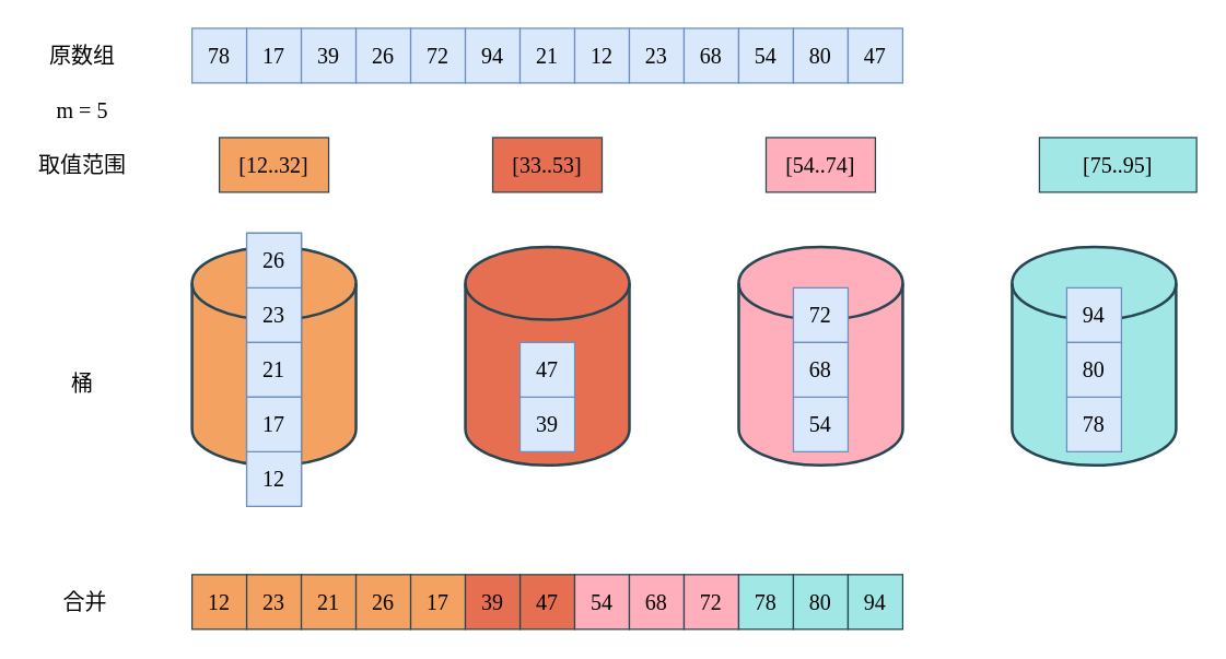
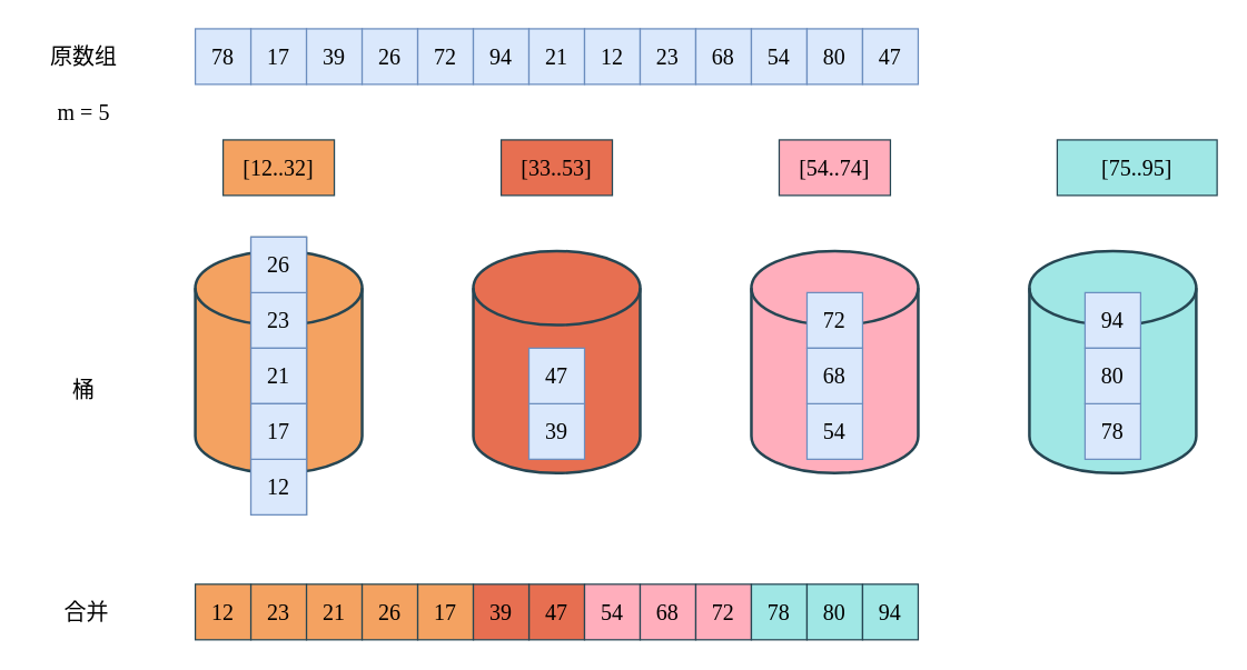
- <mxCell id="16" value="取值范围" style="text;html=1;align=center;verticalAlign=middle;whiteSpace=wrap;rounded=0;fontFamily=Ubuntu;fontSize=16;fontStyle=0;" vertex="1" parent="1"><mxGeometry x="20" y="100" width="80" height="40" as="geometry" /></mxCell>
